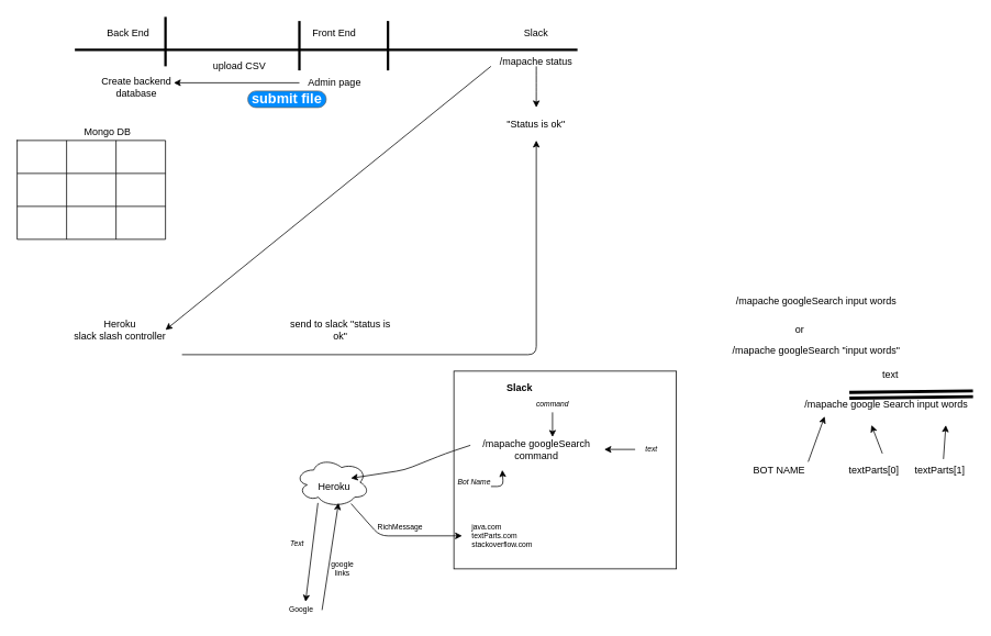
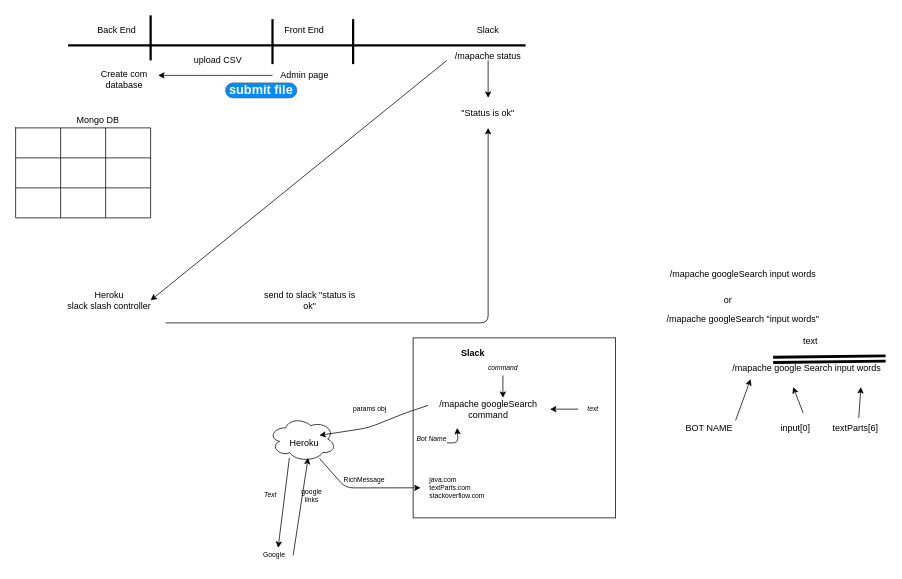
- <mxCell id="10" value="Create backend database" style="text;html=1;strokeColor=none;fillColor=none;align=center;verticalAlign=middle;whiteSpace=wrap;rounded=0;" parent="1" vertex="1"><mxGeometry x="120" y="80" width="90" height="50" as="geometry" /></mxCell>
+ <mxCell id="10" value="Create com database" style="text;html=1;strokeColor=none;fillColor=none;align=center;verticalAlign=middle;whiteSpace=wrap;rounded=0;" parent="1" vertex="1"><mxGeometry x="120" y="80" width="90" height="50" as="geometry" /></mxCell>
+ <mxCell id="47" value="params obj" style="text;html=1;strokeColor=none;fillColor=none;align=center;verticalAlign=middle;whiteSpace=wrap;rounded=0;fontSize=9;" parent="1" vertex="1"><mxGeometry x="465" y="535" width="55" height="20" as="geometry" /></mxCell>
- <mxCell id="62" value="textParts[0]" style="text;html=1;strokeColor=none;fillColor=none;align=center;verticalAlign=middle;whiteSpace=wrap;rounded=0;" vertex="1" parent="1"><mxGeometry x="1040" y="560" width="40" height="20" as="geometry" /></mxCell>
+ <mxCell id="62" value="input[0]" style="text;html=1;strokeColor=none;fillColor=none;align=center;verticalAlign=middle;whiteSpace=wrap;rounded=0;" vertex="1" parent="1"><mxGeometry x="1040" y="560" width="40" height="20" as="geometry" /></mxCell>
- <mxCell id="64" value="textParts[1]" style="text;html=1;strokeColor=none;fillColor=none;align=center;verticalAlign=middle;whiteSpace=wrap;rounded=0;" vertex="1" parent="1"><mxGeometry x="1120" y="560" width="40" height="20" as="geometry" /></mxCell>
+ <mxCell id="64" value="textParts[6]" style="text;html=1;strokeColor=none;fillColor=none;align=center;verticalAlign=middle;whiteSpace=wrap;rounded=0;" vertex="1" parent="1"><mxGeometry x="1120" y="560" width="40" height="20" as="geometry" /></mxCell>
- <mxCell id="52" value="google links" style="text;html=1;strokeColor=none;fillColor=none;align=center;verticalAlign=middle;whiteSpace=wrap;rounded=0;fontSize=9;" parent="1" vertex="1"><mxGeometry x="395" y="680" width="40" height="20" as="geometry" /></mxCell>
+ <mxCell id="52" value="google links" style="text;html=1;strokeColor=none;fillColor=none;align=center;verticalAlign=middle;whiteSpace=wrap;rounded=0;fontSize=9;" parent="1" vertex="1"><mxGeometry x="395" y="650" width="40" height="20" as="geometry" /></mxCell>
